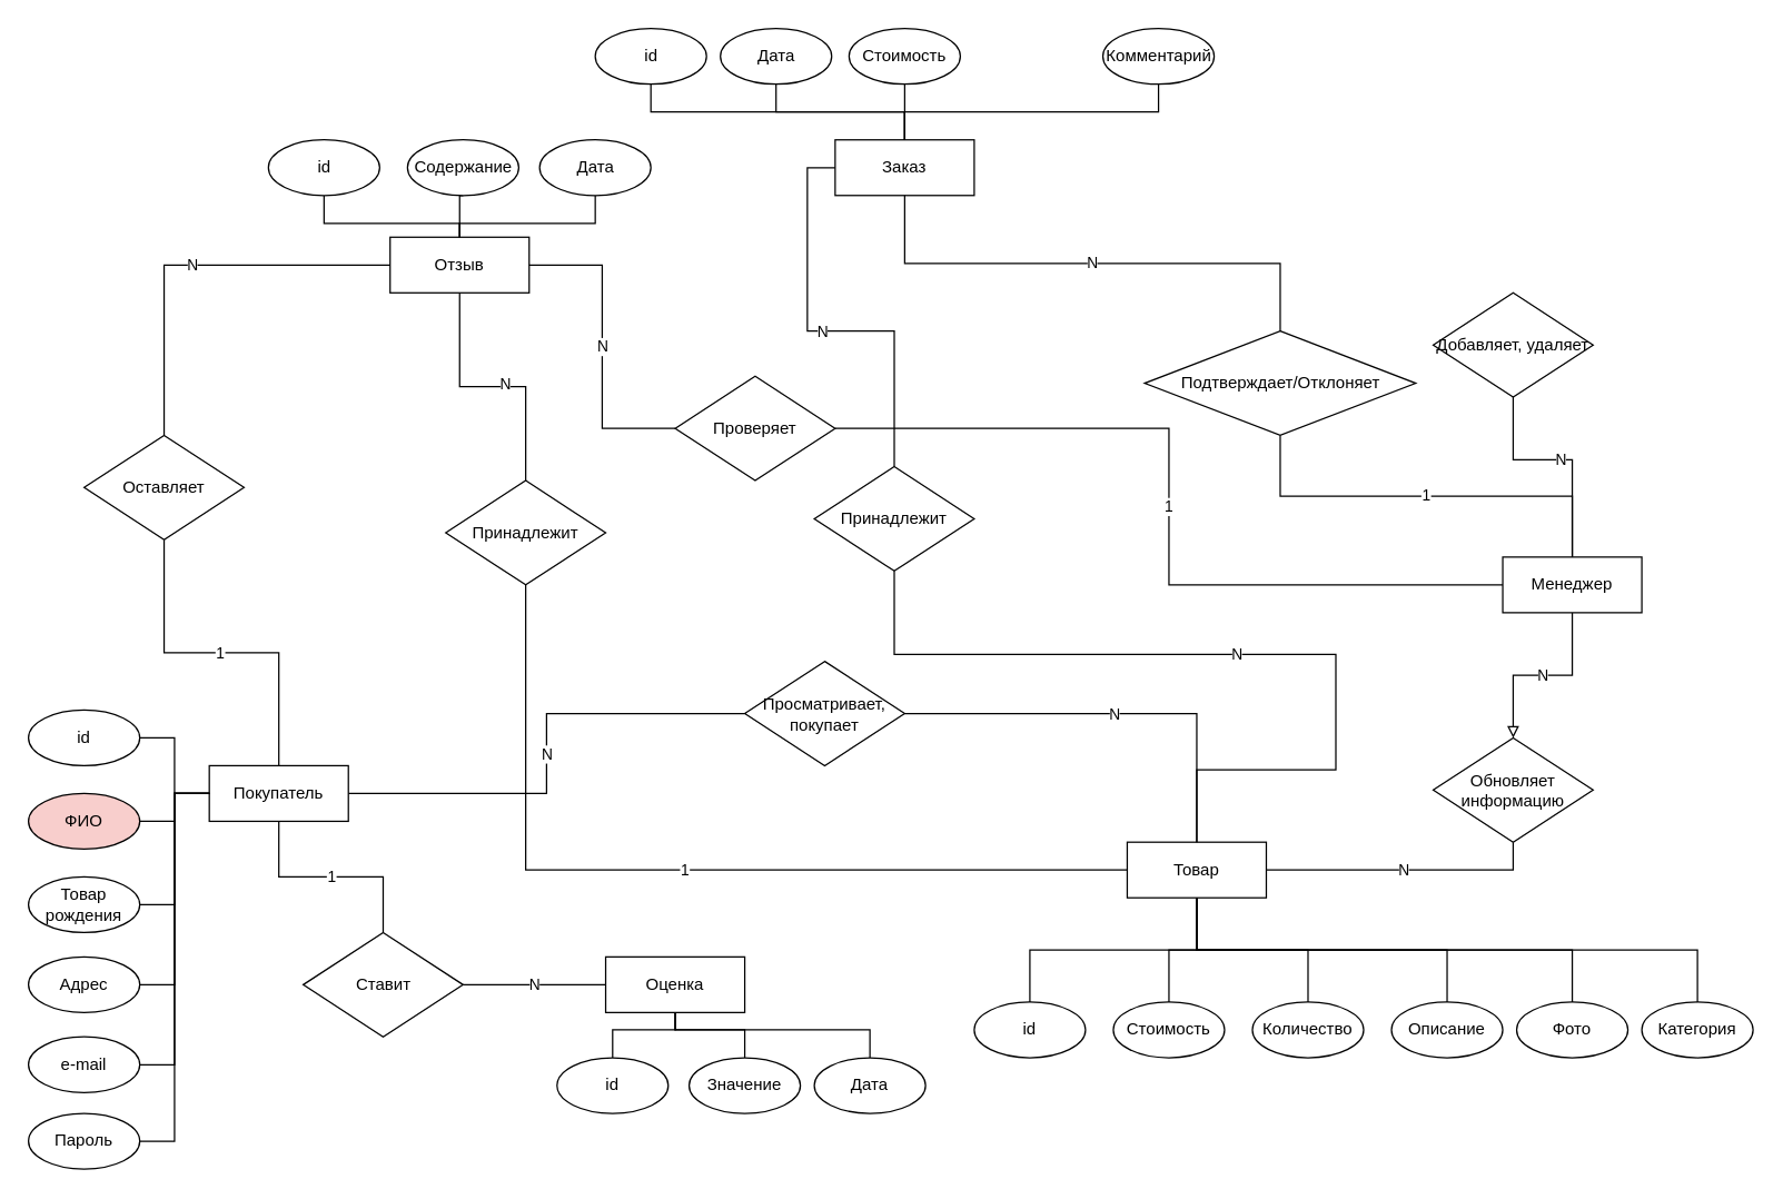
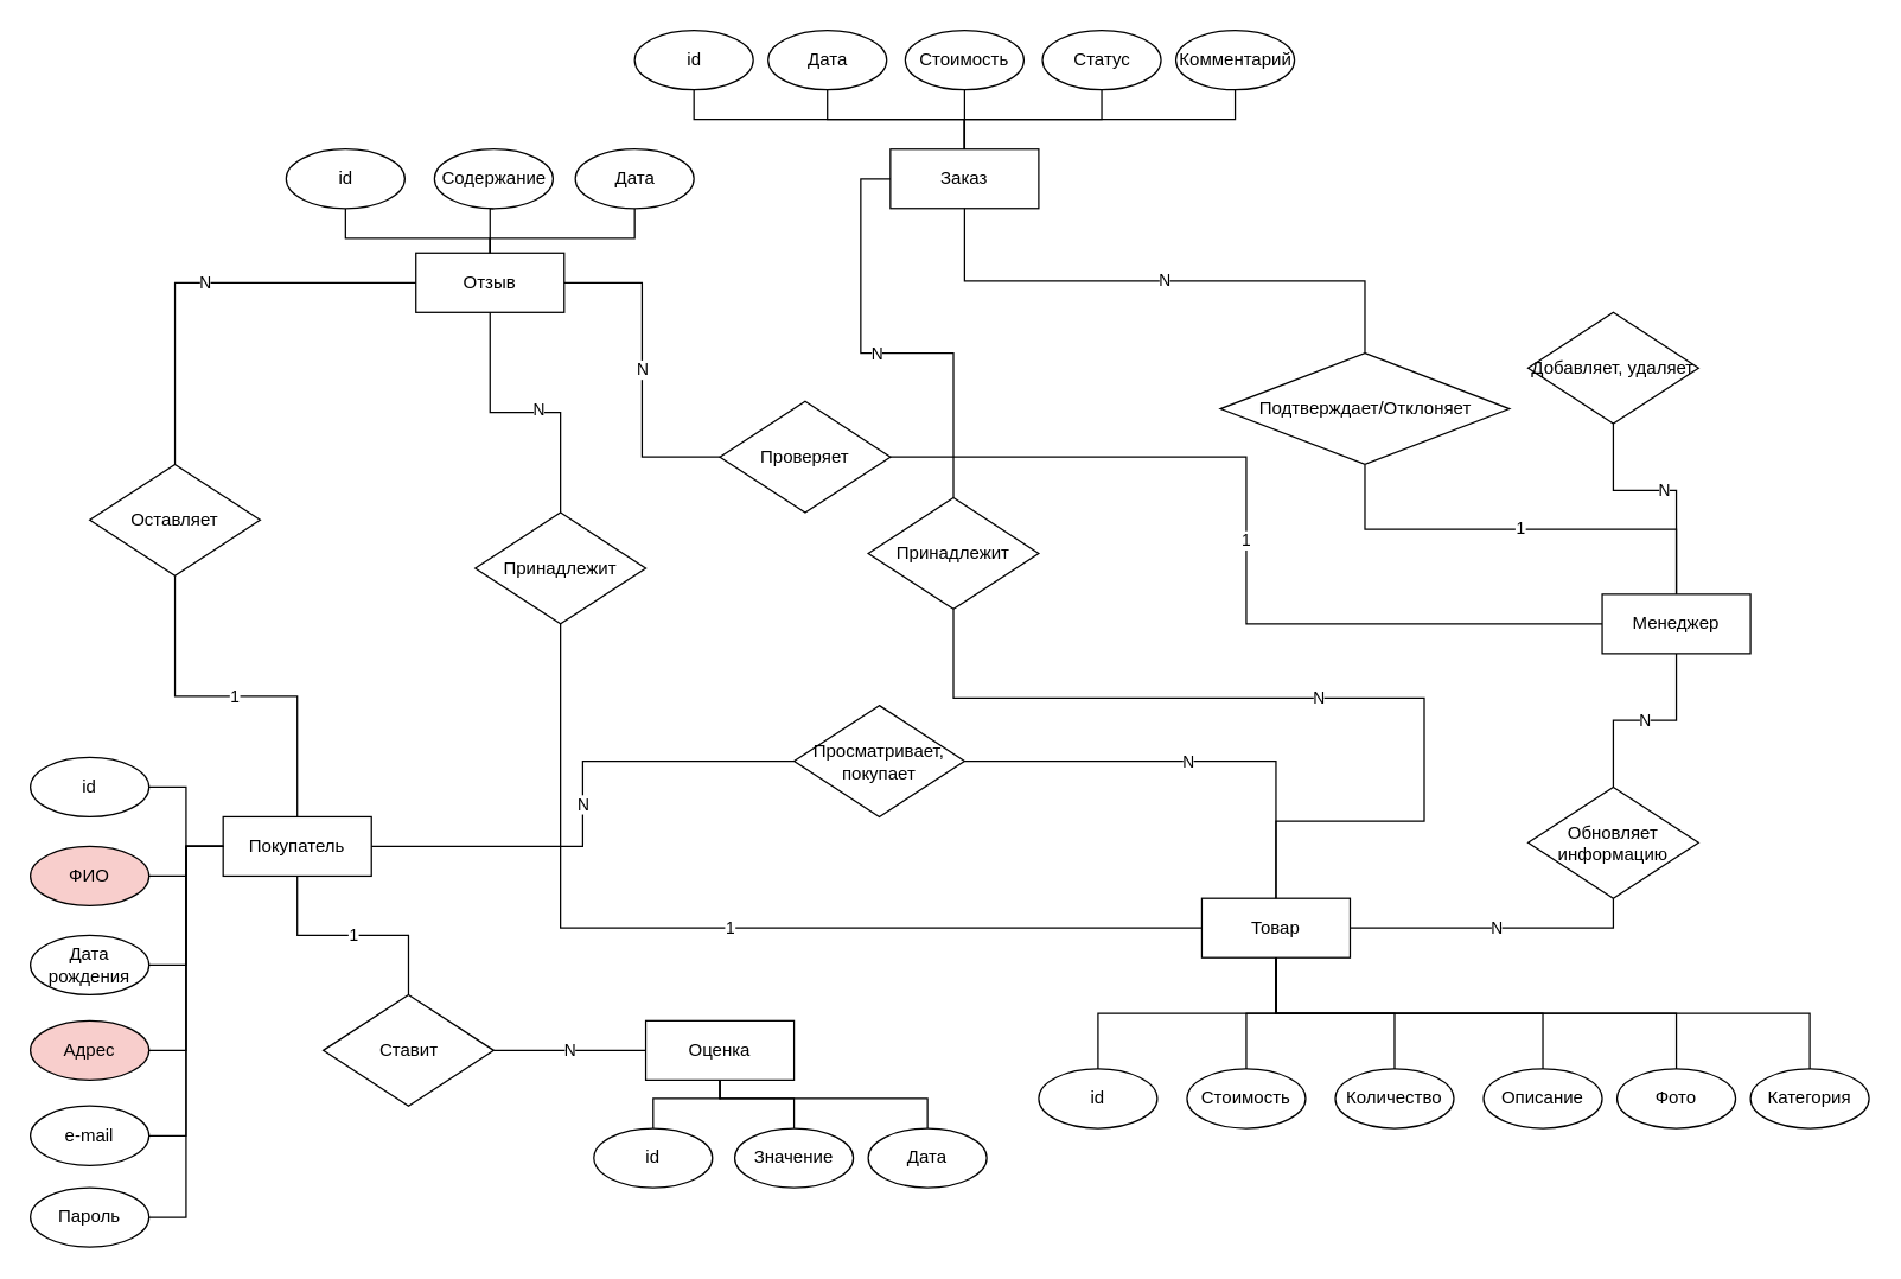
+ <mxCell id="74" value="Статус" style="ellipse;whiteSpace=wrap;html=1;" vertex="1" parent="1"><mxGeometry x="702.5" y="20" width="80" height="40" as="geometry" /></mxCell>
+ <mxCell id="73" style="edgeStyle=orthogonalEdgeStyle;rounded=0;orthogonalLoop=1;jettySize=auto;html=1;exitX=0.5;exitY=1;exitDx=0;exitDy=0;entryX=0.5;entryY=0;entryDx=0;entryDy=0;endArrow=none;endFill=0;" edge="1" parent="1" source="74" target="8"><mxGeometry relative="1" as="geometry" /></mxCell>
- <mxCell id="18" value="N" style="edgeStyle=orthogonalEdgeStyle;rounded=0;orthogonalLoop=1;jettySize=auto;html=1;exitX=0.5;exitY=1;exitDx=0;exitDy=0;entryX=0.5;entryY=0;entryDx=0;entryDy=0;endArrow=block;endFill=0;" edge="1" parent="1" source="19" target="33"><mxGeometry relative="1" as="geometry" /></mxCell>
+ <mxCell id="18" value="N" style="edgeStyle=orthogonalEdgeStyle;rounded=0;orthogonalLoop=1;jettySize=auto;html=1;exitX=0.5;exitY=1;exitDx=0;exitDy=0;entryX=0.5;entryY=0;entryDx=0;entryDy=0;endArrow=none;endFill=0;" edge="1" parent="1" source="19" target="33"><mxGeometry relative="1" as="geometry" /></mxCell>
- <mxCell id="59" value="Товар рождения" style="ellipse;whiteSpace=wrap;html=1;" vertex="1" parent="1"><mxGeometry x="20" y="630" width="80" height="40" as="geometry" /></mxCell>
+ <mxCell id="59" value="Дата рождения" style="ellipse;whiteSpace=wrap;html=1;" vertex="1" parent="1"><mxGeometry x="20" y="630" width="80" height="40" as="geometry" /></mxCell>
- <mxCell id="57" value="Адрес" style="ellipse;whiteSpace=wrap;html=1;" vertex="1" parent="1"><mxGeometry x="20" y="687.5" width="80" height="40" as="geometry" /></mxCell>
+ <mxCell id="57" value="Адрес" style="ellipse;whiteSpace=wrap;html=1;fillColor=#f8cecc;" vertex="1" parent="1"><mxGeometry x="20" y="687.5" width="80" height="40" as="geometry" /></mxCell>
